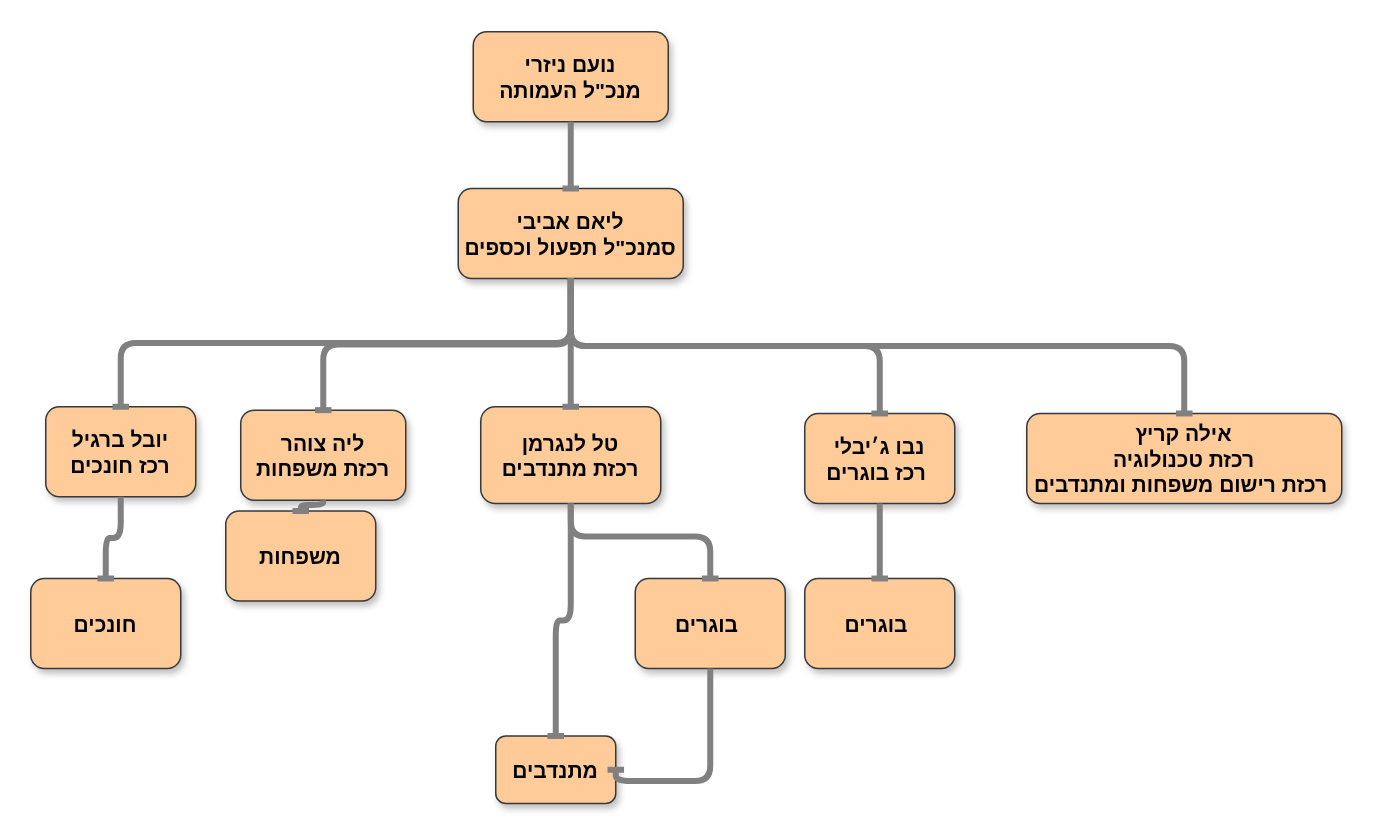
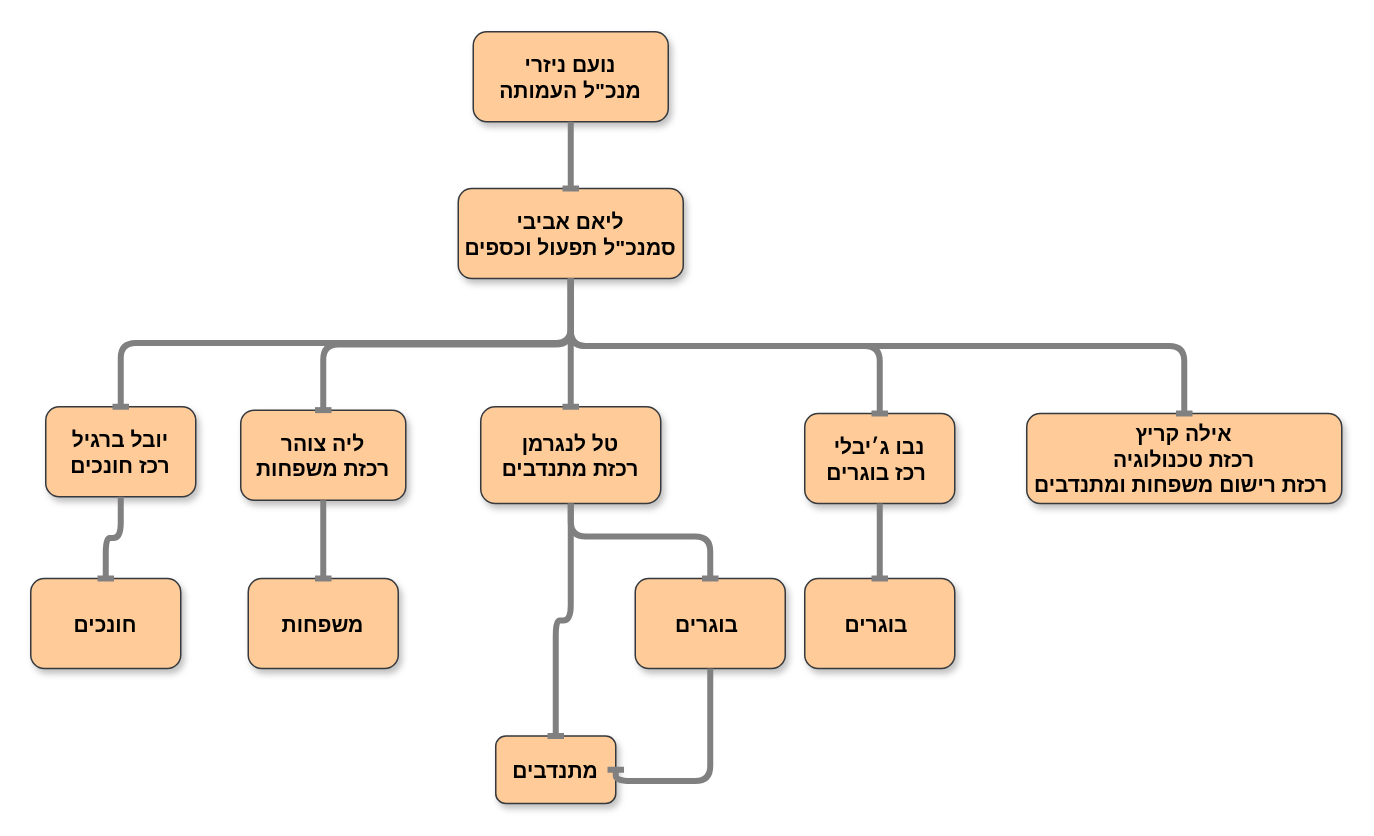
- <mxCell id="21" value="משפחות" style="rounded=1;fillColor=#ffcc99;strokeColor=#36393d;shadow=1;fontStyle=1;fontSize=14;align=center;" parent="1" vertex="1"><mxGeometry x="150" y="340" width="100" height="60" as="geometry" /></mxCell>
+ <mxCell id="21" value="משפחות" style="rounded=1;fillColor=#ffcc99;strokeColor=#36393d;shadow=1;fontStyle=1;fontSize=14;align=center;" parent="1" vertex="1"><mxGeometry x="165" y="385" width="100" height="60" as="geometry" /></mxCell>
